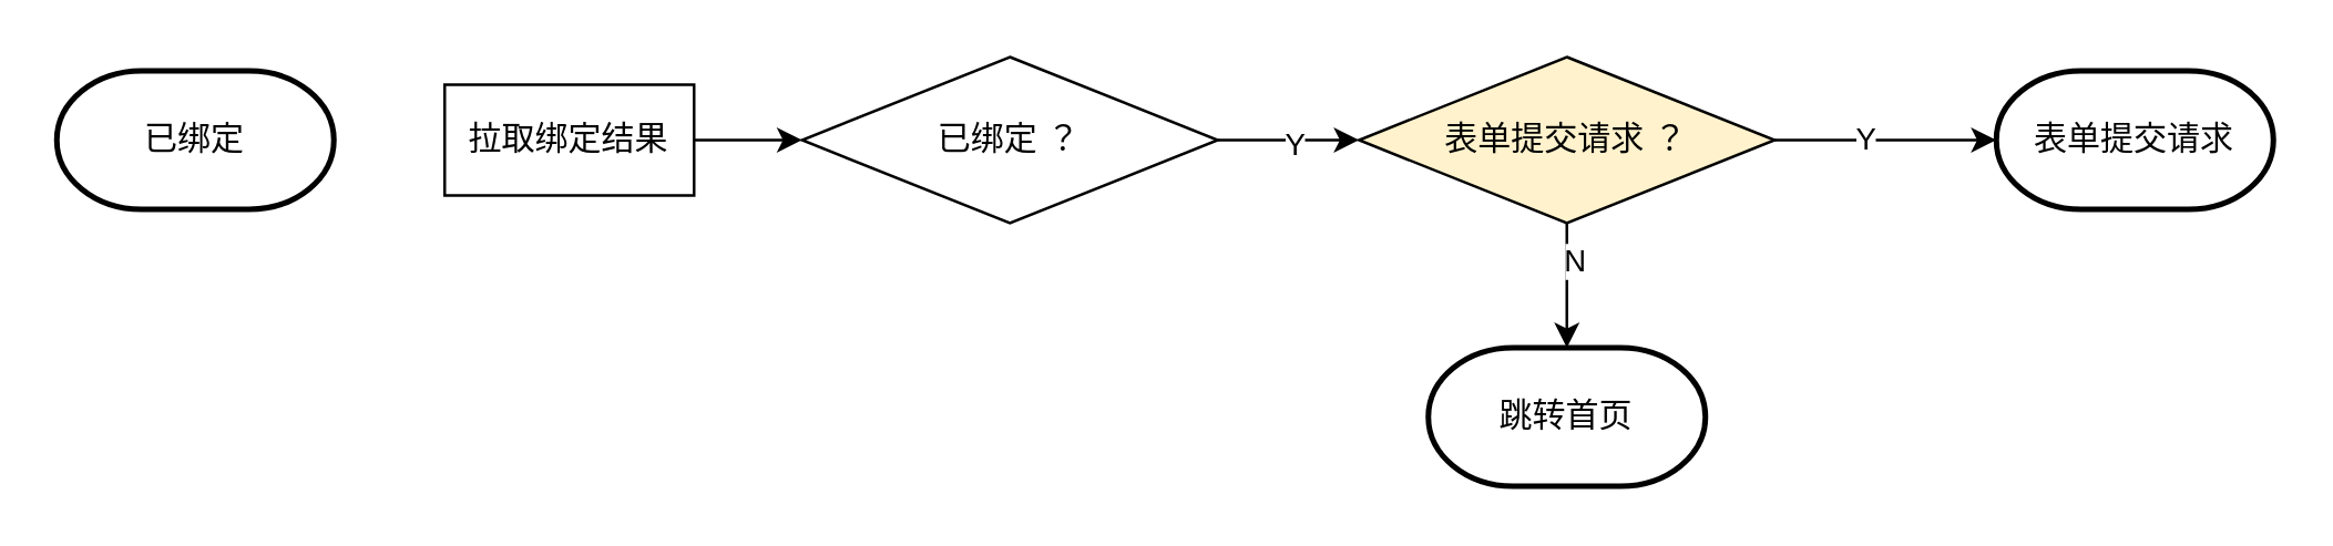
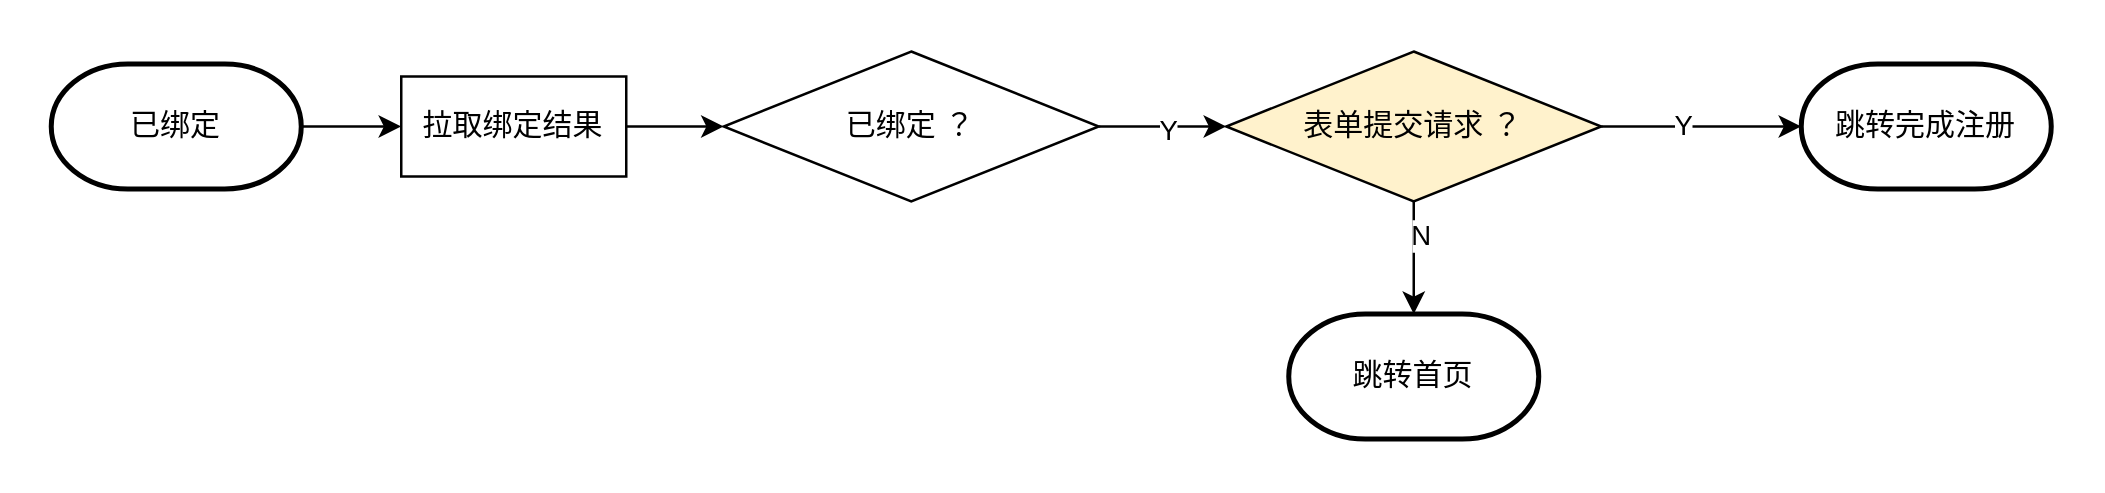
+ <mxCell id="2" style="edgeStyle=orthogonalEdgeStyle;rounded=0;orthogonalLoop=1;jettySize=auto;html=1;entryX=0;entryY=0.5;entryDx=0;entryDy=0;" edge="1" parent="1" source="3" target="8"><mxGeometry relative="1" as="geometry" /></mxCell>
- <mxCell id="14" value="表单提交请求" style="strokeWidth=2;html=1;shape=mxgraph.flowchart.terminator;whiteSpace=wrap;" vertex="1" parent="1"><mxGeometry x="720" y="25" width="100" height="50" as="geometry" /></mxCell>
+ <mxCell id="14" value="跳转完成注册" style="strokeWidth=2;html=1;shape=mxgraph.flowchart.terminator;whiteSpace=wrap;" vertex="1" parent="1"><mxGeometry x="720" y="25" width="100" height="50" as="geometry" /></mxCell>
